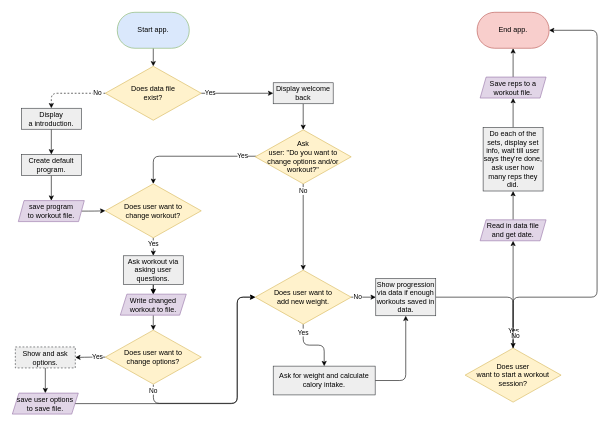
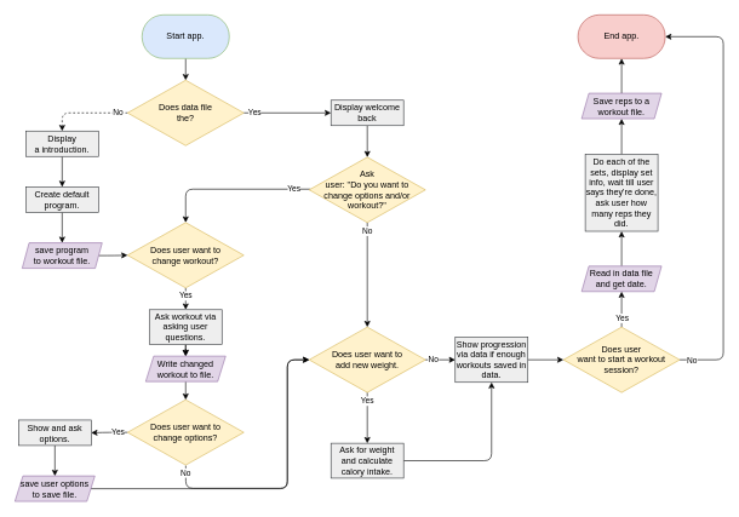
- <mxCell id="8" value="Does data file &lt;br&gt;exist?" style="rhombus;whiteSpace=wrap;html=1;fillColor=#fff2cc;strokeColor=#d6b656;" parent="1" vertex="1"><mxGeometry x="175" y="110" width="160" height="90" as="geometry" /></mxCell>
+ <mxCell id="8" value="Does data file &lt;br&gt;the?" style="rhombus;whiteSpace=wrap;html=1;fillColor=#fff2cc;strokeColor=#d6b656;" parent="1" vertex="1"><mxGeometry x="175" y="110" width="160" height="90" as="geometry" /></mxCell>
- <mxCell id="17" value="Show and ask options." style="whiteSpace=wrap;html=1;rounded=0;fillColor=#eeeeee;strokeColor=#36393d;dashed=1;" parent="1" vertex="1"><mxGeometry x="25" y="578" width="100" height="35" as="geometry" /></mxCell>
+ <mxCell id="17" value="Show and ask options." style="whiteSpace=wrap;html=1;rounded=0;fillColor=#eeeeee;strokeColor=#36393d;" parent="1" vertex="1"><mxGeometry x="25" y="578" width="100" height="35" as="geometry" /></mxCell>
- <mxCell id="41" value="Does user&lt;br&gt;want to start a workout session?" style="rhombus;whiteSpace=wrap;html=1;fillColor=#fff2cc;strokeColor=#d6b656;" parent="1" vertex="1"><mxGeometry x="775" y="580" width="160" height="90" as="geometry" /></mxCell>
+ <mxCell id="41" value="Does user&lt;br&gt;want to start a workout session?" style="rhombus;whiteSpace=wrap;html=1;fillColor=#fff2cc;strokeColor=#d6b656;" parent="1" vertex="1"><mxGeometry x="775" y="450" width="160" height="90" as="geometry" /></mxCell>
- <mxCell id="31" value="Ask for weight and calculate calory intake." style="whiteSpace=wrap;html=1;fillColor=#eeeeee;strokeColor=#36393d;" parent="1" vertex="1"><mxGeometry x="455" y="610" width="170" height="48" as="geometry" /></mxCell>
+ <mxCell id="31" value="Ask for weight and calculate calory intake." style="whiteSpace=wrap;html=1;fillColor=#eeeeee;strokeColor=#36393d;" parent="1" vertex="1"><mxGeometry x="455" y="610" width="100" height="48" as="geometry" /></mxCell>
